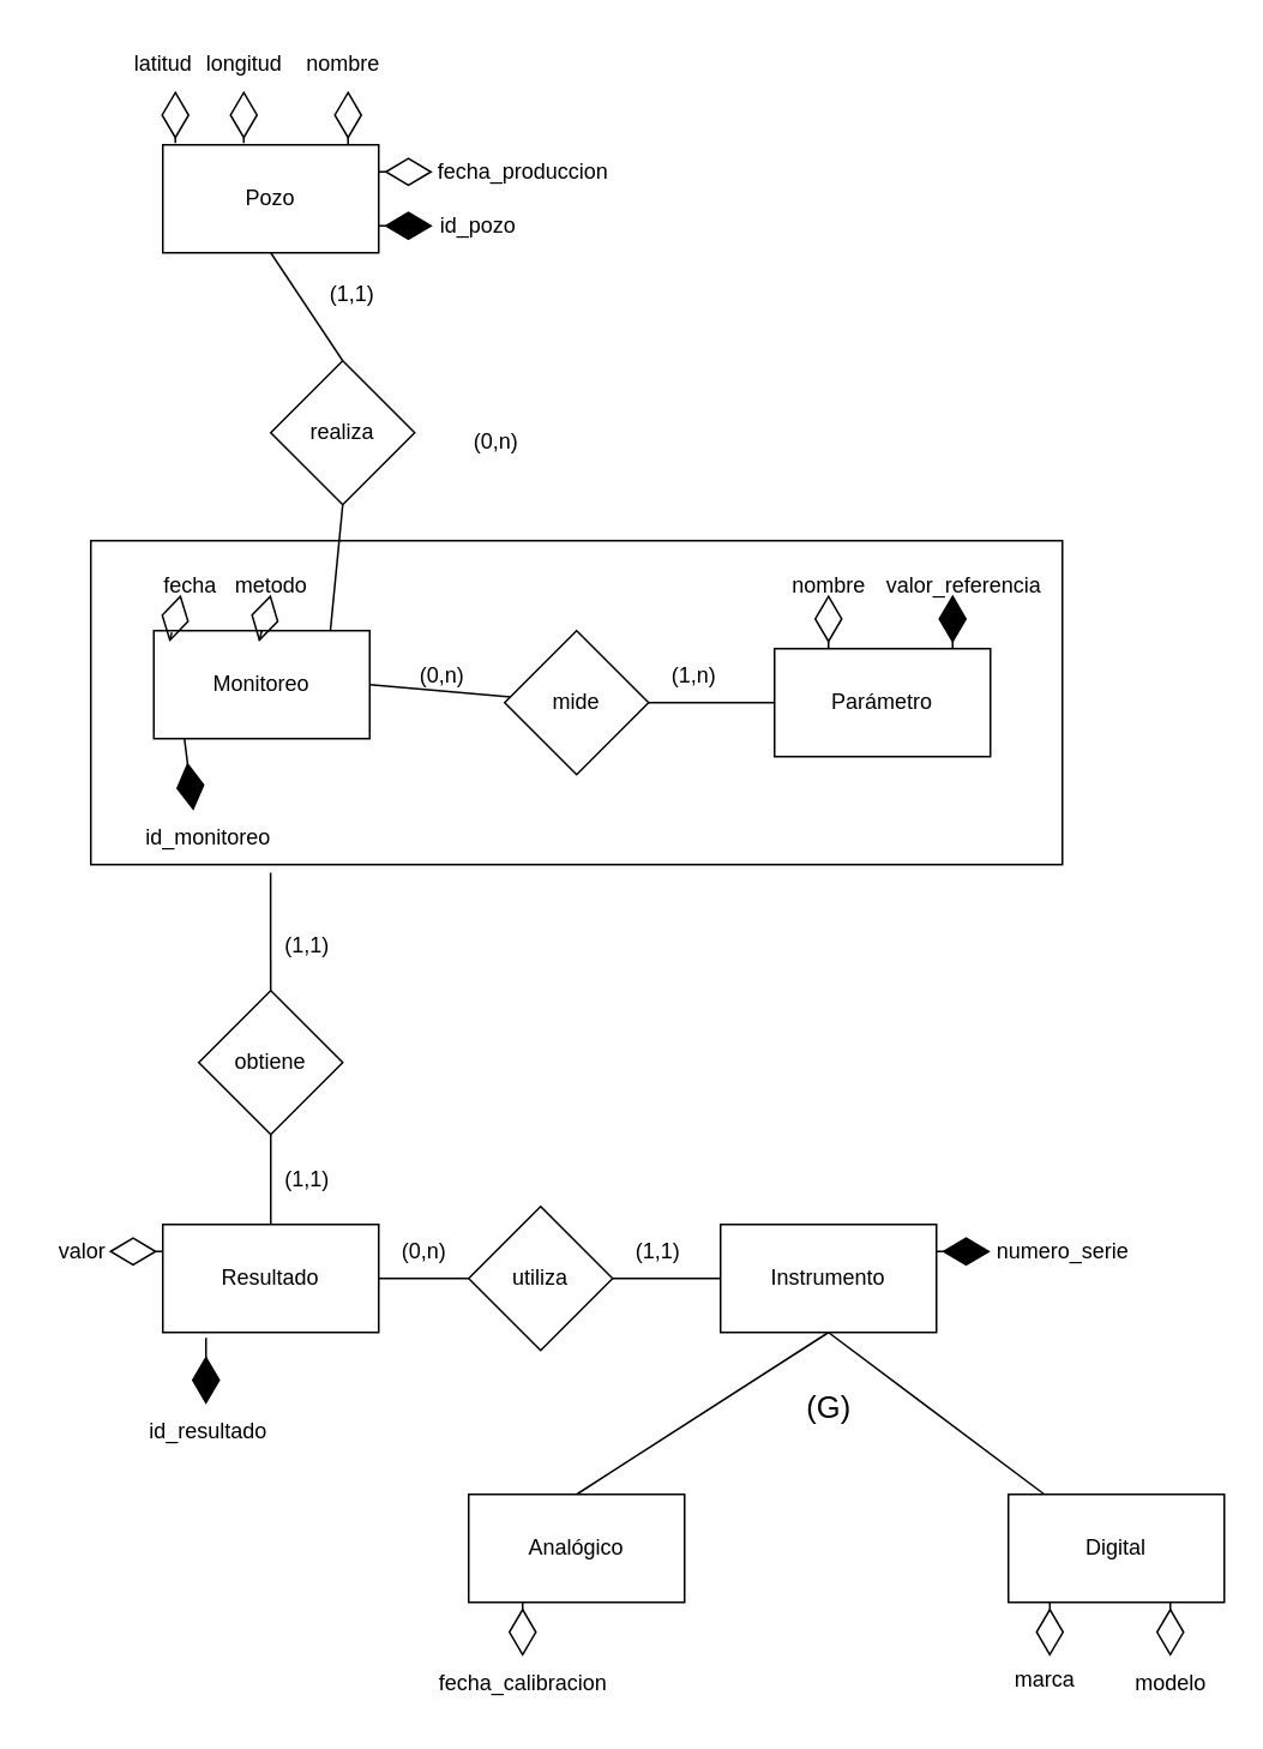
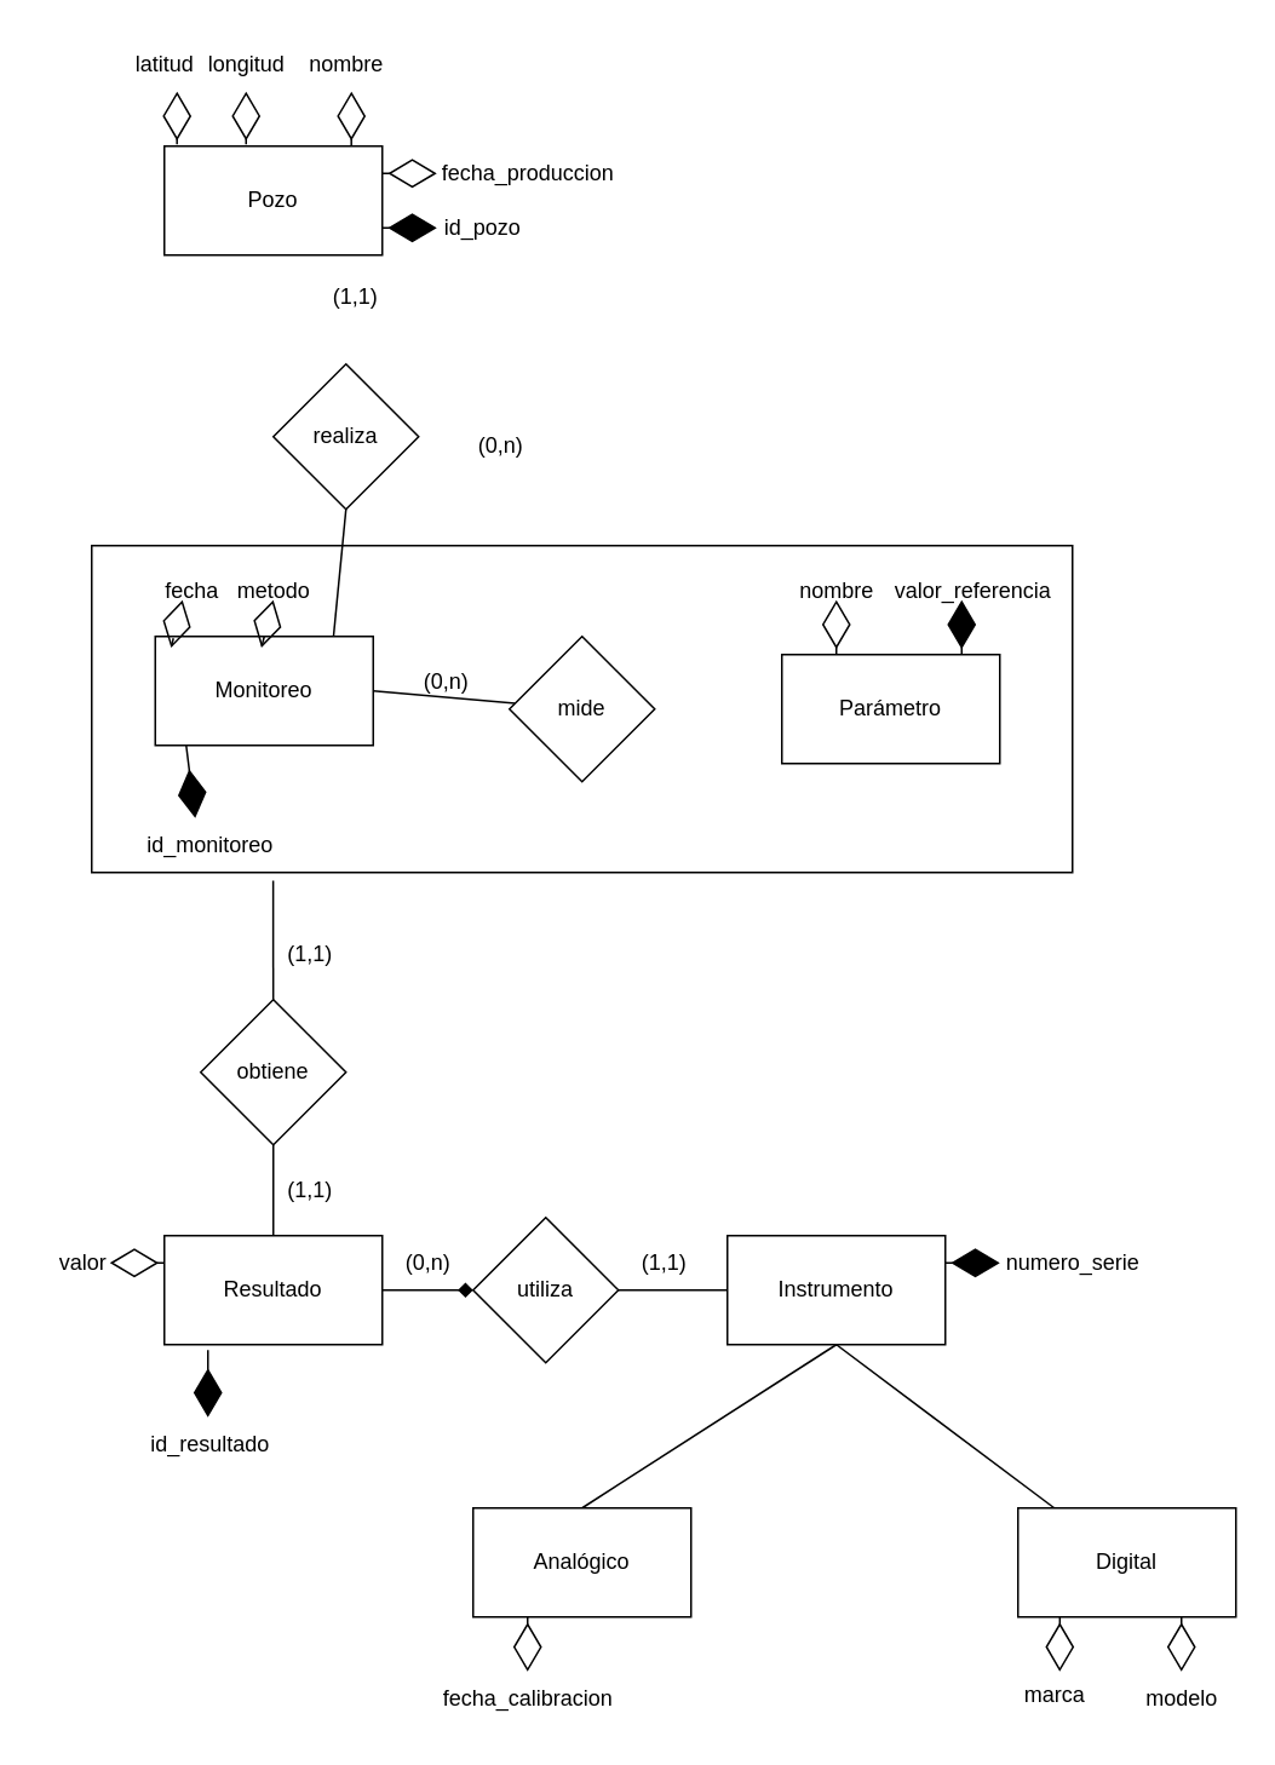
- <mxCell id="3" value="" style="endArrow=none;html=1;rounded=0;entryX=0.5;entryY=1;entryDx=0;entryDy=0;exitX=0.5;exitY=0;exitDx=0;exitDy=0;" edge="1" parent="1" source="4" target="2"><mxGeometry width="50" height="50" relative="1" as="geometry"><mxPoint x="150" y="230" as="sourcePoint" /><mxPoint x="290" y="230" as="targetPoint" /></mxGeometry></mxCell>
- <mxCell id="59" value="(1,n)" style="text;html=1;align=center;verticalAlign=middle;resizable=0;points=[];autosize=1;strokeColor=none;fillColor=none;" vertex="1" parent="1"><mxGeometry x="360" y="360" width="50" height="30" as="geometry" /></mxCell>
- <mxCell id="9" value="" style="endArrow=none;html=1;rounded=0;entryX=1;entryY=0.5;entryDx=0;entryDy=0;exitX=0;exitY=0.5;exitDx=0;exitDy=0;" edge="1" parent="1" source="10" target="8"><mxGeometry width="50" height="50" relative="1" as="geometry"><mxPoint x="310" y="310" as="sourcePoint" /><mxPoint x="360" y="260" as="targetPoint" /></mxGeometry></mxCell>
- <mxCell id="16" value="" style="endArrow=none;html=1;rounded=0;exitX=1;exitY=0.5;exitDx=0;exitDy=0;" edge="1" parent="1" source="15" target="17"><mxGeometry width="50" height="50" relative="1" as="geometry"><mxPoint x="300" y="680" as="sourcePoint" /><mxPoint x="280" y="710" as="targetPoint" /></mxGeometry></mxCell>
+ <mxCell id="16" value="" style="endArrow=diamond;html=1;rounded=0;exitX=1;exitY=0.5;exitDx=0;exitDy=0;" edge="1" parent="1" source="15" target="17"><mxGeometry width="50" height="50" relative="1" as="geometry"><mxPoint x="300" y="680" as="sourcePoint" /><mxPoint x="280" y="710" as="targetPoint" /></mxGeometry></mxCell>
- <mxCell id="24" value="(G)" style="text;html=1;align=center;verticalAlign=middle;resizable=0;points=[];autosize=1;strokeColor=none;fillColor=none;fontSize=17;" vertex="1" parent="1"><mxGeometry x="435" y="768" width="50" height="30" as="geometry" /></mxCell>
